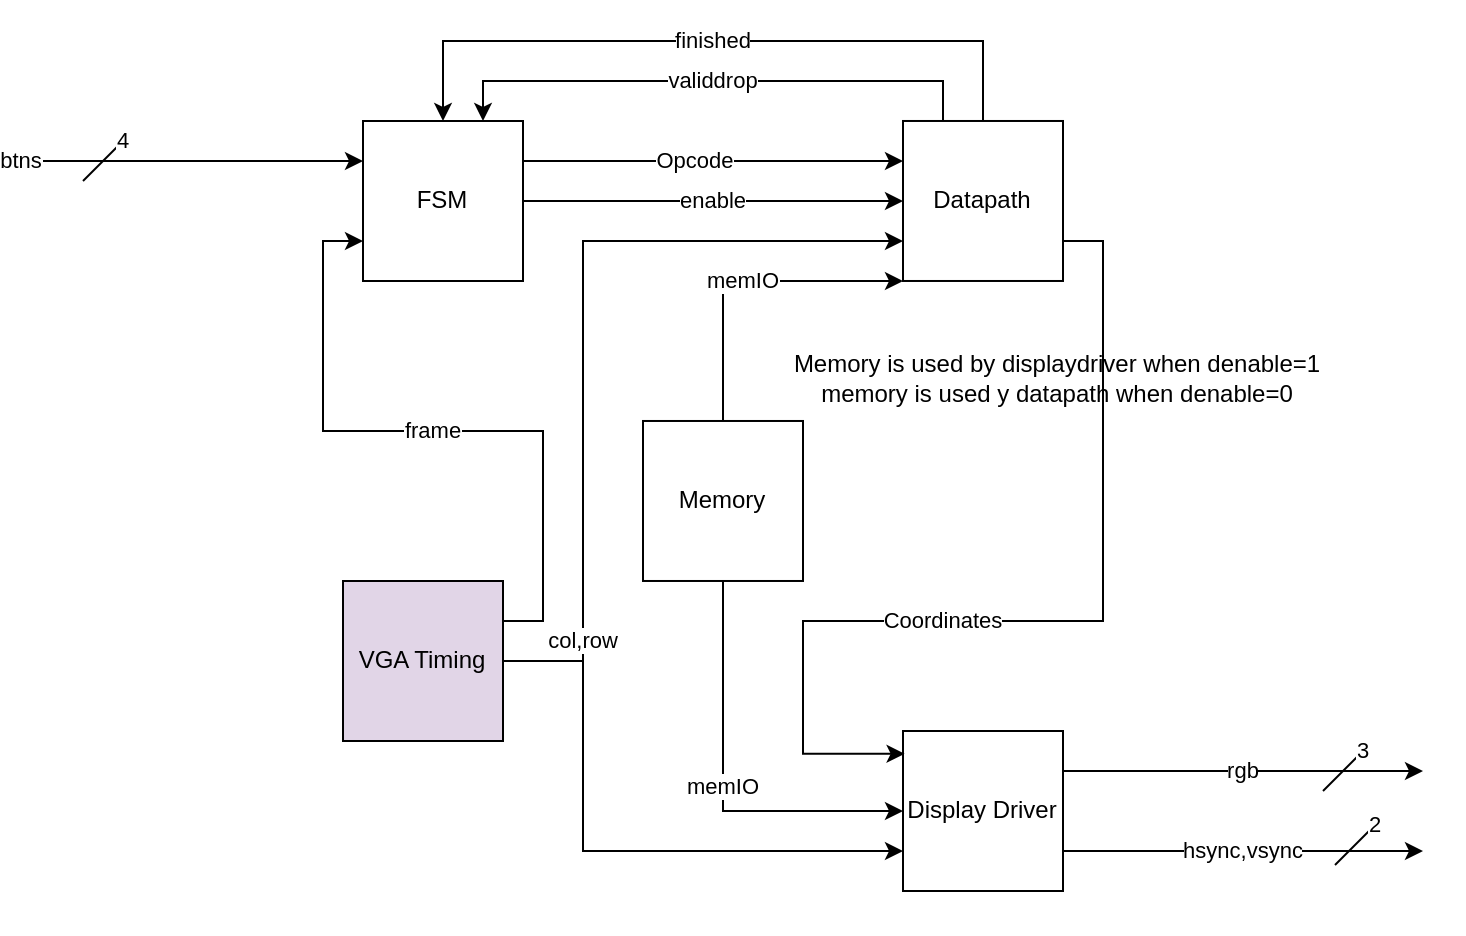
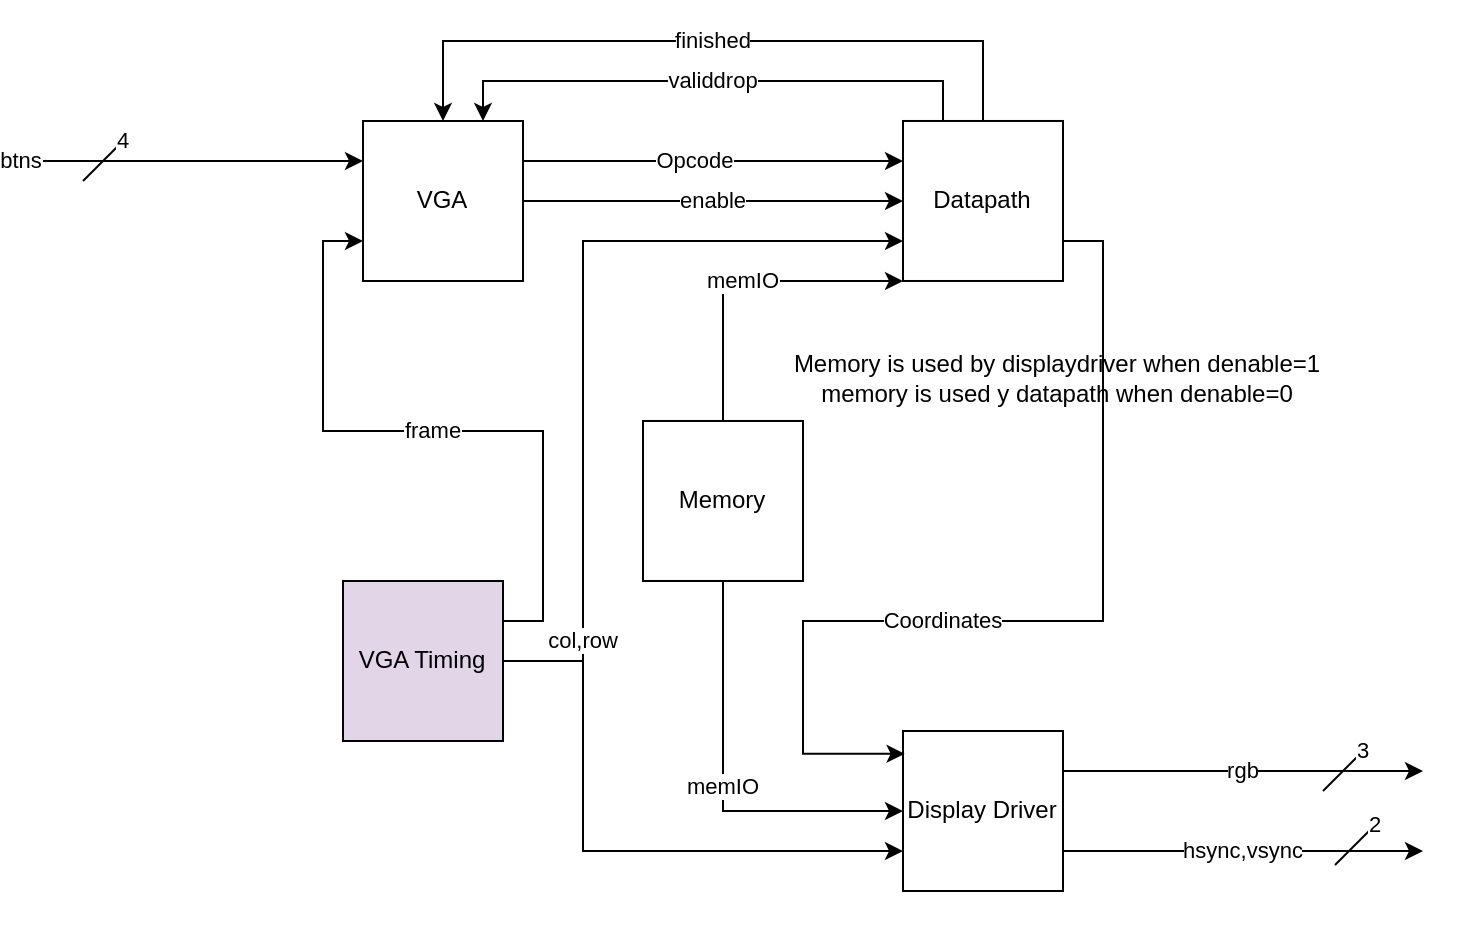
- <mxCell id="8" value="FSM" style="whiteSpace=wrap;html=1;aspect=fixed;" vertex="1" parent="1"><mxGeometry x="180" y="59.996" width="80" height="80" as="geometry" /></mxCell>
+ <mxCell id="8" value="VGA" style="whiteSpace=wrap;html=1;aspect=fixed;" vertex="1" parent="1"><mxGeometry x="180" y="59.996" width="80" height="80" as="geometry" /></mxCell>
